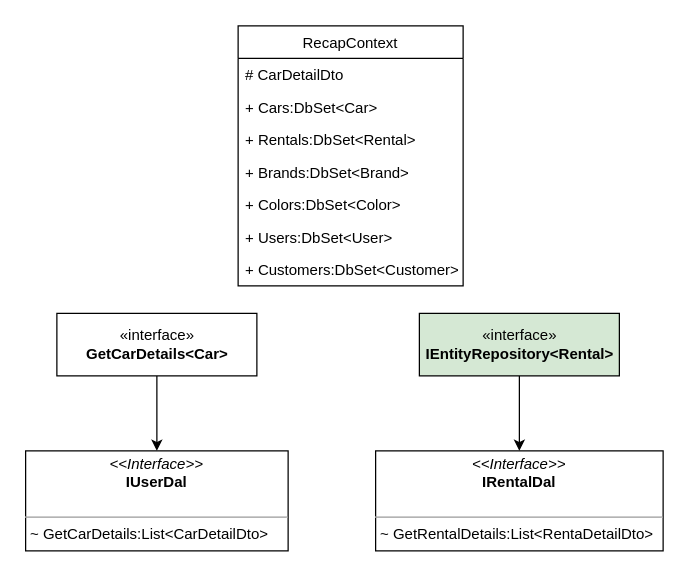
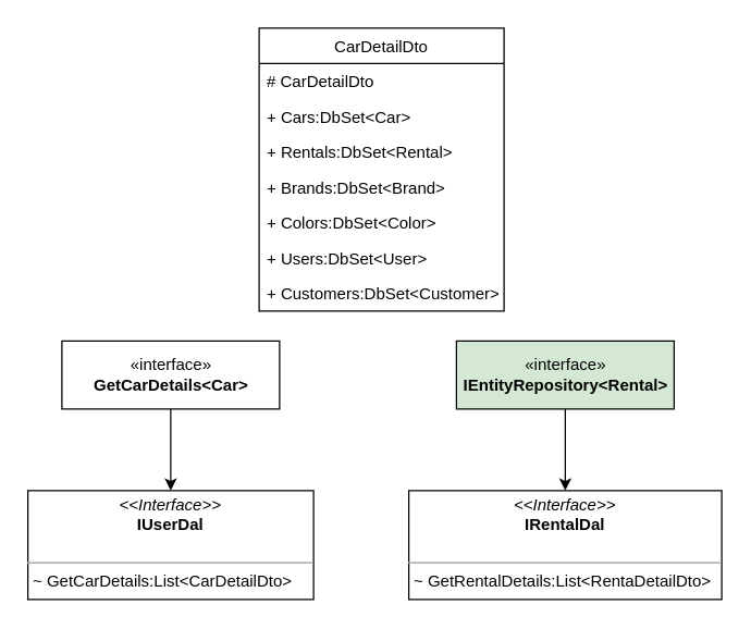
- <mxCell id="8" value="RecapContext" style="swimlane;fontStyle=0;childLayout=stackLayout;horizontal=1;startSize=26;fillColor=none;horizontalStack=0;resizeParent=1;resizeParentMax=0;resizeLast=0;collapsible=1;marginBottom=0;" vertex="1" parent="1"><mxGeometry x="190" y="20" width="180" height="208" as="geometry" /></mxCell>
+ <mxCell id="8" value="CarDetailDto" style="swimlane;fontStyle=0;childLayout=stackLayout;horizontal=1;startSize=26;fillColor=none;horizontalStack=0;resizeParent=1;resizeParentMax=0;resizeLast=0;collapsible=1;marginBottom=0;" vertex="1" parent="1"><mxGeometry x="190" y="20" width="180" height="208" as="geometry" /></mxCell>
